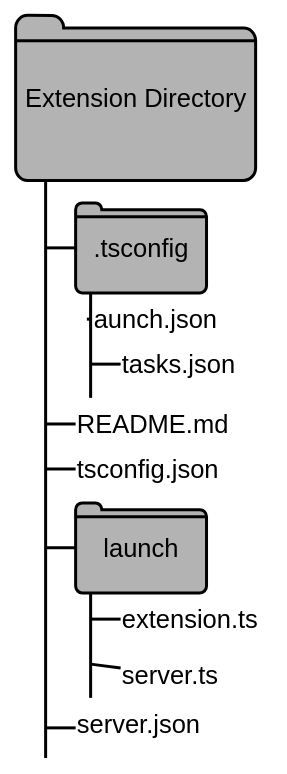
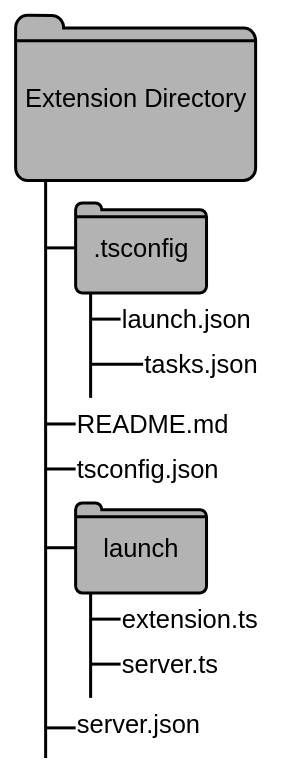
- <mxCell id="19" value="&lt;div style=&quot;&quot;&gt;&lt;span style=&quot;font-size: 34px; color: rgb(0, 0, 0); background-color: initial;&quot;&gt;launch.json&lt;/span&gt;&lt;/div&gt;" style="text;html=1;align=left;verticalAlign=middle;resizable=0;points=[];autosize=1;strokeColor=none;fillColor=none;" vertex="1" parent="1"><mxGeometry x="115" y="400" width="200" height="50" as="geometry" /></mxCell>
+ <mxCell id="19" value="&lt;div style=&quot;&quot;&gt;&lt;span style=&quot;font-size: 34px; color: rgb(0, 0, 0); background-color: initial;&quot;&gt;launch.json&lt;/span&gt;&lt;/div&gt;" style="text;html=1;align=left;verticalAlign=middle;resizable=0;points=[];autosize=1;strokeColor=none;fillColor=none;" vertex="1" parent="1"><mxGeometry x="160" y="400" width="200" height="50" as="geometry" /></mxCell>
- <mxCell id="15" value="&lt;div style=&quot;&quot;&gt;&lt;span style=&quot;font-size: 34px; color: rgb(0, 0, 0); background-color: initial;&quot;&gt;tasks.json&lt;/span&gt;&lt;/div&gt;" style="text;html=1;align=left;verticalAlign=middle;resizable=0;points=[];autosize=1;strokeColor=none;fillColor=none;" vertex="1" parent="1"><mxGeometry x="160" y="460" width="170" height="50" as="geometry" /></mxCell>
+ <mxCell id="15" value="&lt;div style=&quot;&quot;&gt;&lt;span style=&quot;font-size: 34px; color: rgb(0, 0, 0); background-color: initial;&quot;&gt;tasks.json&lt;/span&gt;&lt;/div&gt;" style="text;html=1;align=left;verticalAlign=middle;resizable=0;points=[];autosize=1;strokeColor=none;fillColor=none;" vertex="1" parent="1"><mxGeometry x="190" y="460" width="170" height="50" as="geometry" /></mxCell>
- <mxCell id="13" value="&lt;div style=&quot;&quot;&gt;&lt;span style=&quot;font-size: 34px; color: rgb(0, 0, 0); background-color: initial;&quot;&gt;server.ts&lt;/span&gt;&lt;/div&gt;" style="text;html=1;align=left;verticalAlign=middle;resizable=0;points=[];autosize=1;strokeColor=none;fillColor=none;" parent="1" vertex="1"><mxGeometry x="160" y="875" width="150" height="50" as="geometry" /></mxCell>
+ <mxCell id="13" value="&lt;div style=&quot;&quot;&gt;&lt;span style=&quot;font-size: 34px; color: rgb(0, 0, 0); background-color: initial;&quot;&gt;server.ts&lt;/span&gt;&lt;/div&gt;" style="text;html=1;align=left;verticalAlign=middle;resizable=0;points=[];autosize=1;strokeColor=none;fillColor=none;" parent="1" vertex="1"><mxGeometry x="160" y="860" width="150" height="50" as="geometry" /></mxCell>
